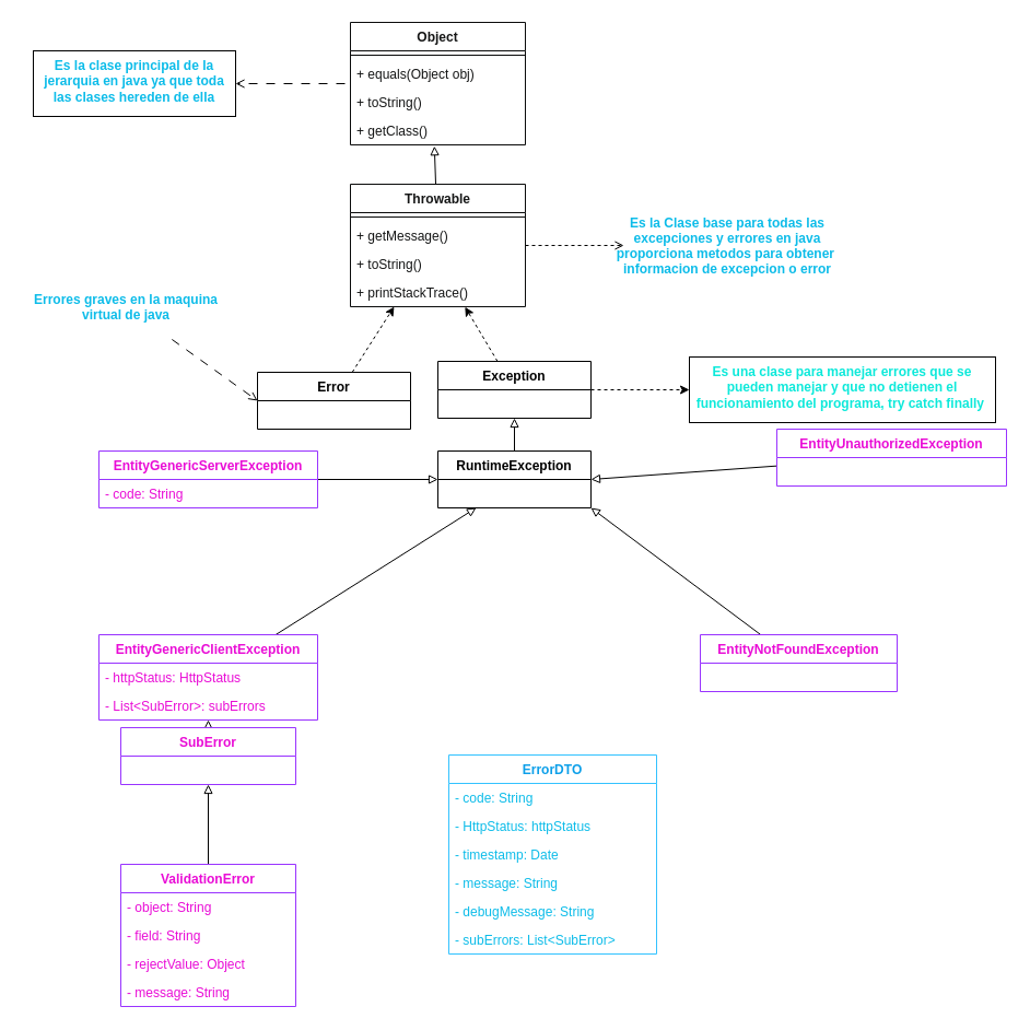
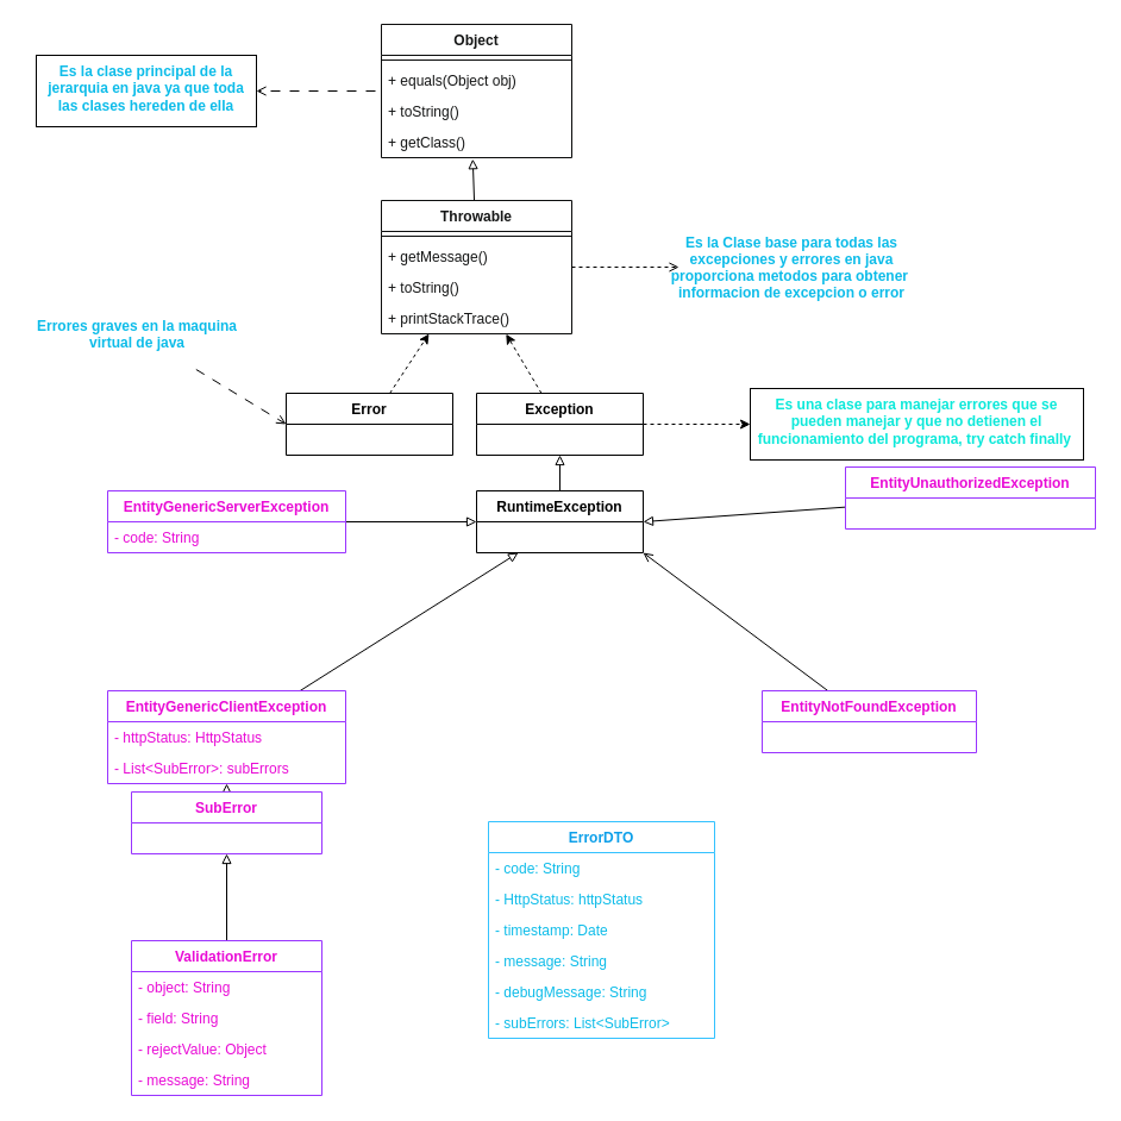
- <mxCell id="7" value="Error" style="swimlane;fontStyle=1;align=center;verticalAlign=top;childLayout=stackLayout;horizontal=1;startSize=26;horizontalStack=0;resizeParent=1;resizeParentMax=0;resizeLast=0;collapsible=1;marginBottom=0;" parent="1" vertex="1"><mxGeometry x="235" y="340" width="140" height="52" as="geometry" /></mxCell>
+ <mxCell id="7" value="Error" style="swimlane;fontStyle=1;align=center;verticalAlign=top;childLayout=stackLayout;horizontal=1;startSize=26;horizontalStack=0;resizeParent=1;resizeParentMax=0;resizeLast=0;collapsible=1;marginBottom=0;" parent="1" vertex="1"><mxGeometry x="240" y="330" width="140" height="52" as="geometry" /></mxCell>
- <mxCell id="10" style="edgeStyle=none;html=1;entryX=1;entryY=1;entryDx=0;entryDy=0;fontColor=#e90cd6;endArrow=block;endFill=0;" parent="1" source="11" target="9" edge="1"><mxGeometry relative="1" as="geometry" /></mxCell>
+ <mxCell id="10" style="edgeStyle=none;html=1;entryX=1;entryY=1;entryDx=0;entryDy=0;fontColor=#e90cd6;endArrow=open;endFill=0;" parent="1" source="11" target="9" edge="1"><mxGeometry relative="1" as="geometry" /></mxCell>
